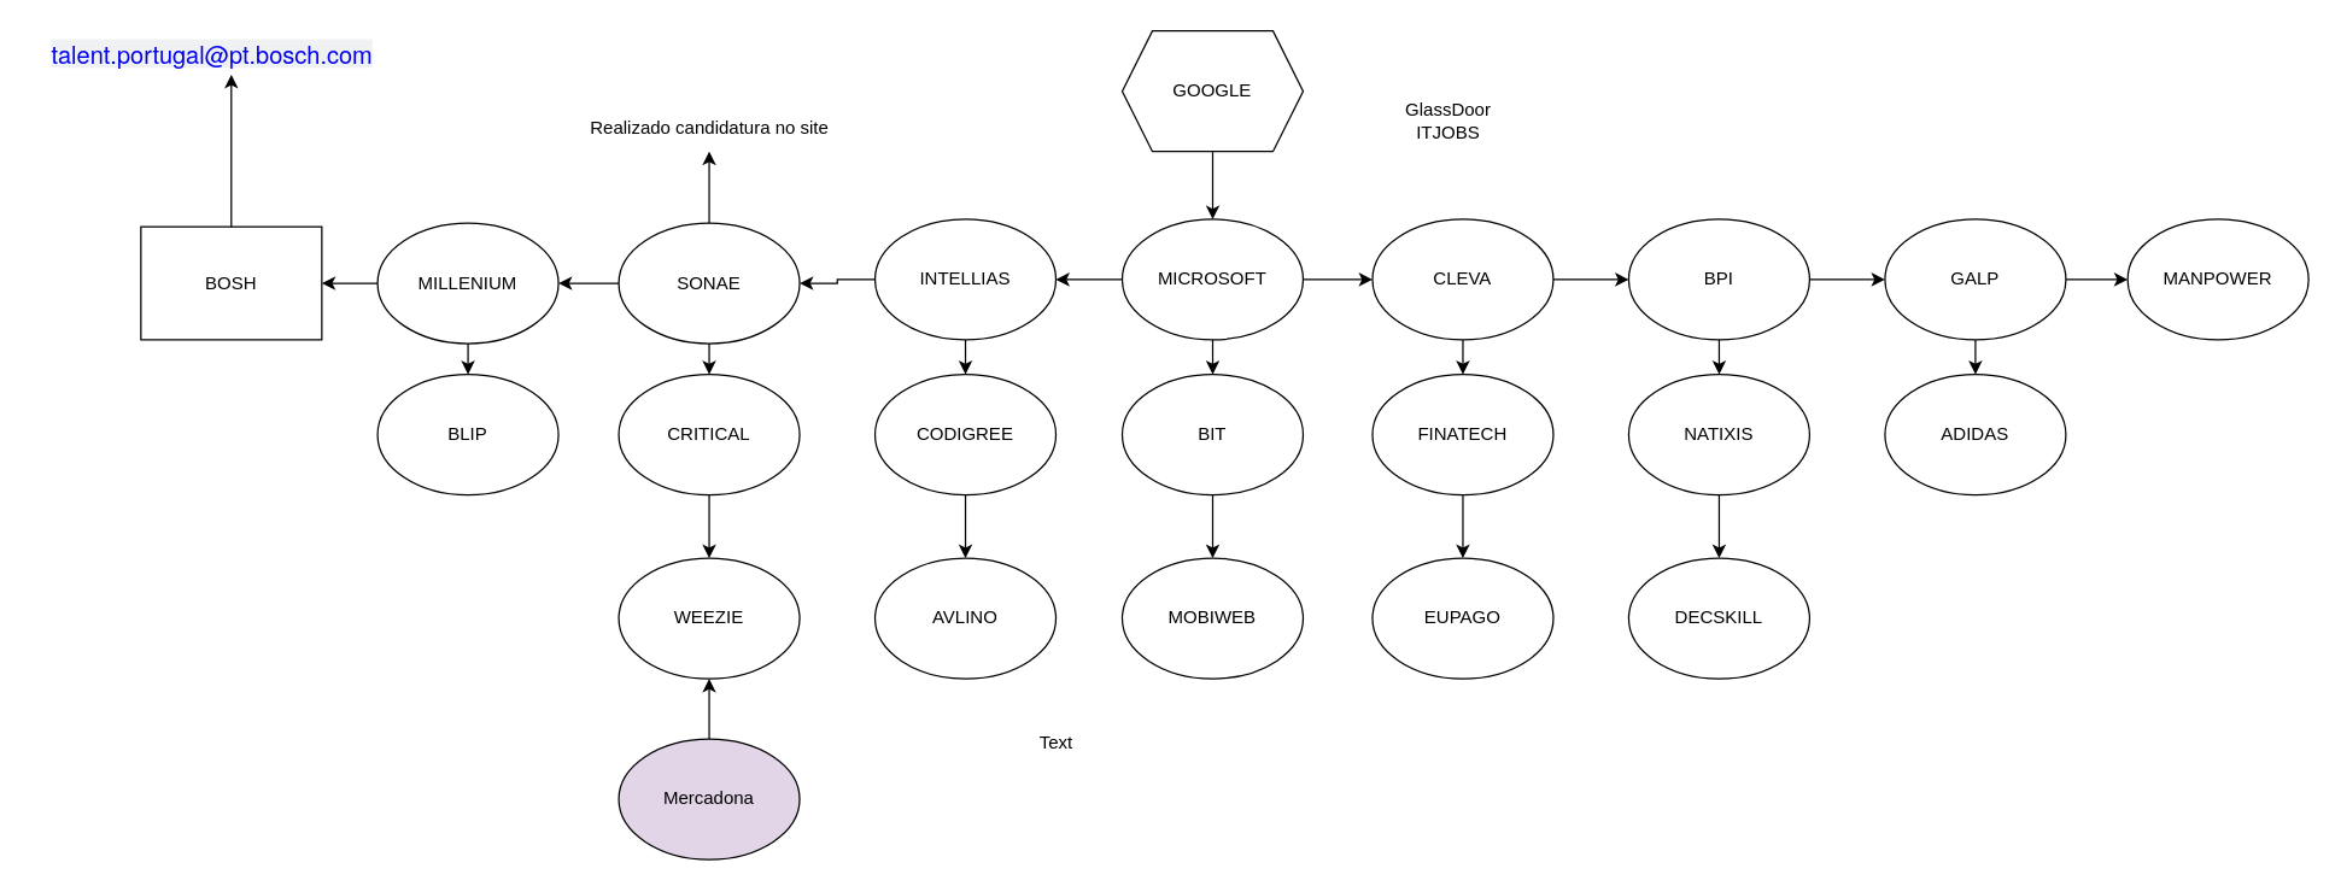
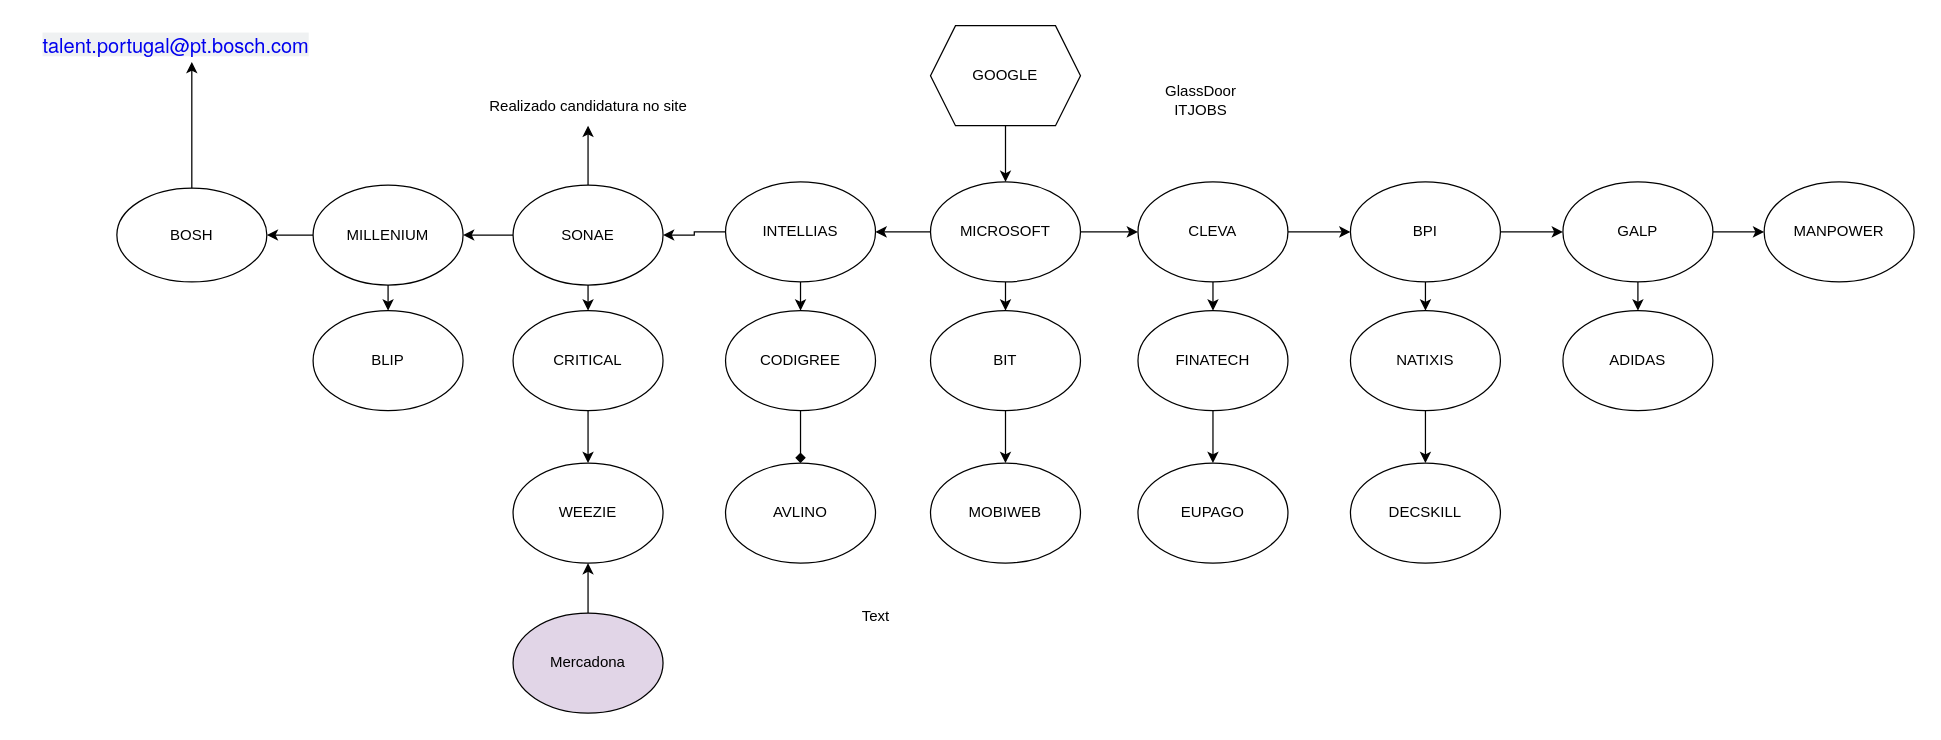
- <mxCell id="27" value="BOSH" style="whiteSpace=wrap;html=1;rounded=0;" parent="1" vertex="1"><mxGeometry x="93" y="150" width="120" height="75" as="geometry" /></mxCell>
+ <mxCell id="27" value="BOSH" style="ellipse;whiteSpace=wrap;html=1;" parent="1" vertex="1"><mxGeometry x="93" y="150" width="120" height="75" as="geometry" /></mxCell>
- <mxCell id="32" style="edgeStyle=orthogonalEdgeStyle;rounded=0;orthogonalLoop=1;jettySize=auto;html=1;exitX=0.5;exitY=1;exitDx=0;exitDy=0;entryX=0.5;entryY=0;entryDx=0;entryDy=0;" parent="1" source="33" target="42" edge="1"><mxGeometry relative="1" as="geometry" /></mxCell>
+ <mxCell id="32" style="edgeStyle=orthogonalEdgeStyle;rounded=0;orthogonalLoop=1;jettySize=auto;html=1;exitX=0.5;exitY=1;exitDx=0;exitDy=0;entryX=0.5;entryY=0;entryDx=0;entryDy=0;endArrow=diamond;" parent="1" source="33" target="42" edge="1"><mxGeometry relative="1" as="geometry" /></mxCell>
